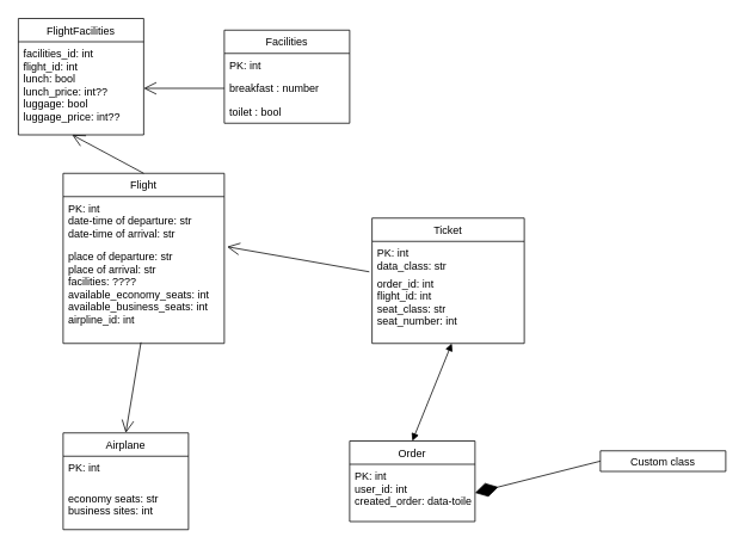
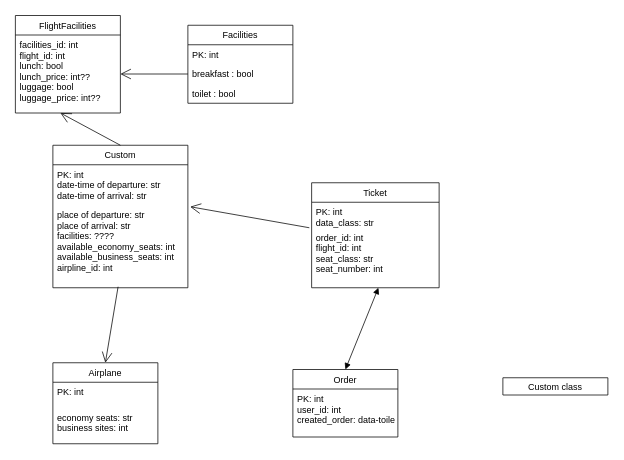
- <mxCell id="18" value="breakfast : number" style="text;strokeColor=none;fillColor=none;align=left;verticalAlign=top;spacingLeft=4;spacingRight=4;overflow=hidden;rotatable=0;points=[[0,0.5],[1,0.5]];portConstraint=eastwest;" vertex="1" parent="16"><mxGeometry y="52" width="140" height="26" as="geometry" /></mxCell>
+ <mxCell id="18" value="breakfast : bool" style="text;strokeColor=none;fillColor=none;align=left;verticalAlign=top;spacingLeft=4;spacingRight=4;overflow=hidden;rotatable=0;points=[[0,0.5],[1,0.5]];portConstraint=eastwest;" vertex="1" parent="16"><mxGeometry y="52" width="140" height="26" as="geometry" /></mxCell>
- <mxCell id="9" value="Flight" style="swimlane;fontStyle=0;childLayout=stackLayout;horizontal=1;startSize=26;fillColor=none;horizontalStack=0;resizeParent=1;resizeParentMax=0;resizeLast=0;collapsible=1;marginBottom=0;fontFamily=Helvetica;fontSize=12;fontColor=default;" parent="1" vertex="1"><mxGeometry x="70" y="193" width="180" height="190" as="geometry" /></mxCell>
+ <mxCell id="9" value="Custom" style="swimlane;fontStyle=0;childLayout=stackLayout;horizontal=1;startSize=26;fillColor=none;horizontalStack=0;resizeParent=1;resizeParentMax=0;resizeLast=0;collapsible=1;marginBottom=0;fontFamily=Helvetica;fontSize=12;fontColor=default;" parent="1" vertex="1"><mxGeometry x="70" y="193" width="180" height="190" as="geometry" /></mxCell>
- <mxCell id="14" value="" style="endArrow=diamondThin;endFill=1;endSize=24;html=1;rounded=0;entryX=1;entryY=0.5;entryDx=0;entryDy=0;exitX=0;exitY=0.5;exitDx=0;exitDy=0;" parent="1" source="2" target="25" edge="1"><mxGeometry width="160" relative="1" as="geometry"><mxPoint x="330" y="393" as="sourcePoint" /><mxPoint x="527.97" y="519.708" as="targetPoint" /></mxGeometry></mxCell>
